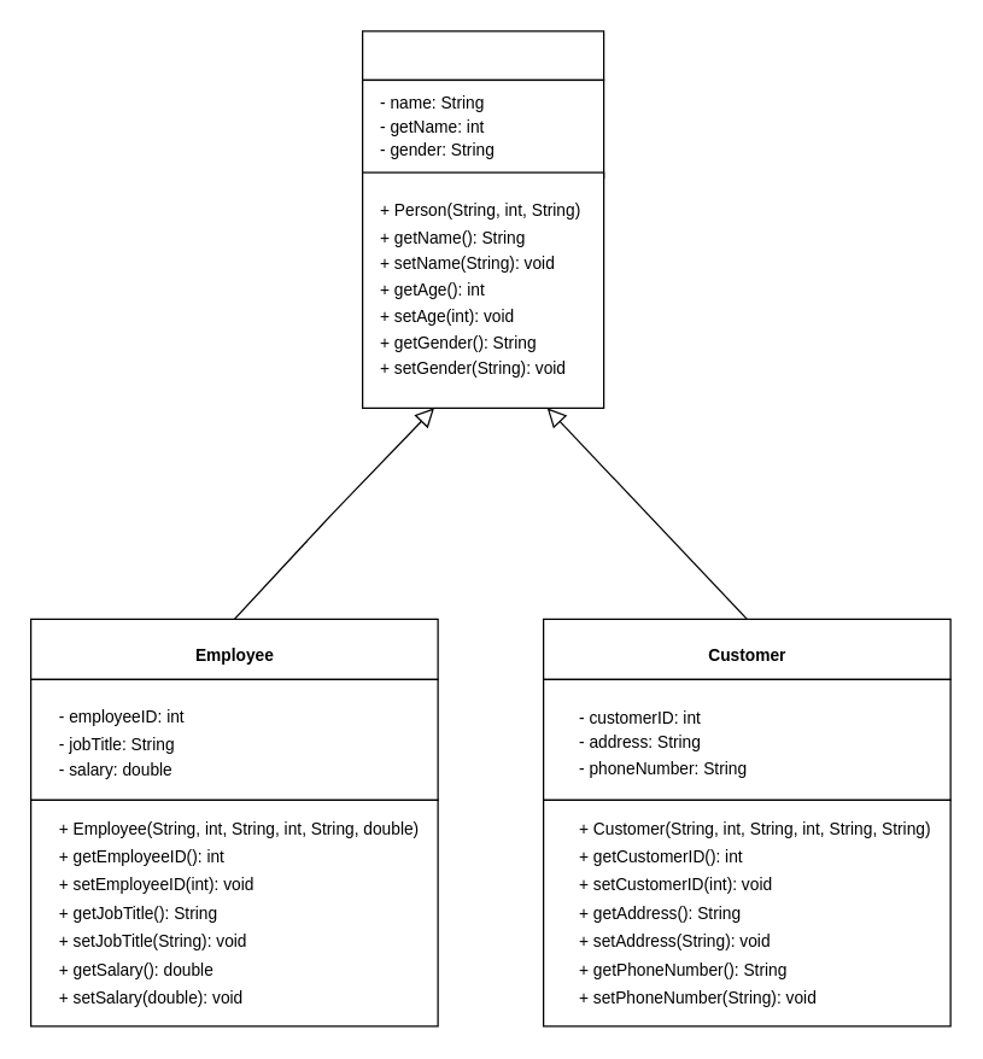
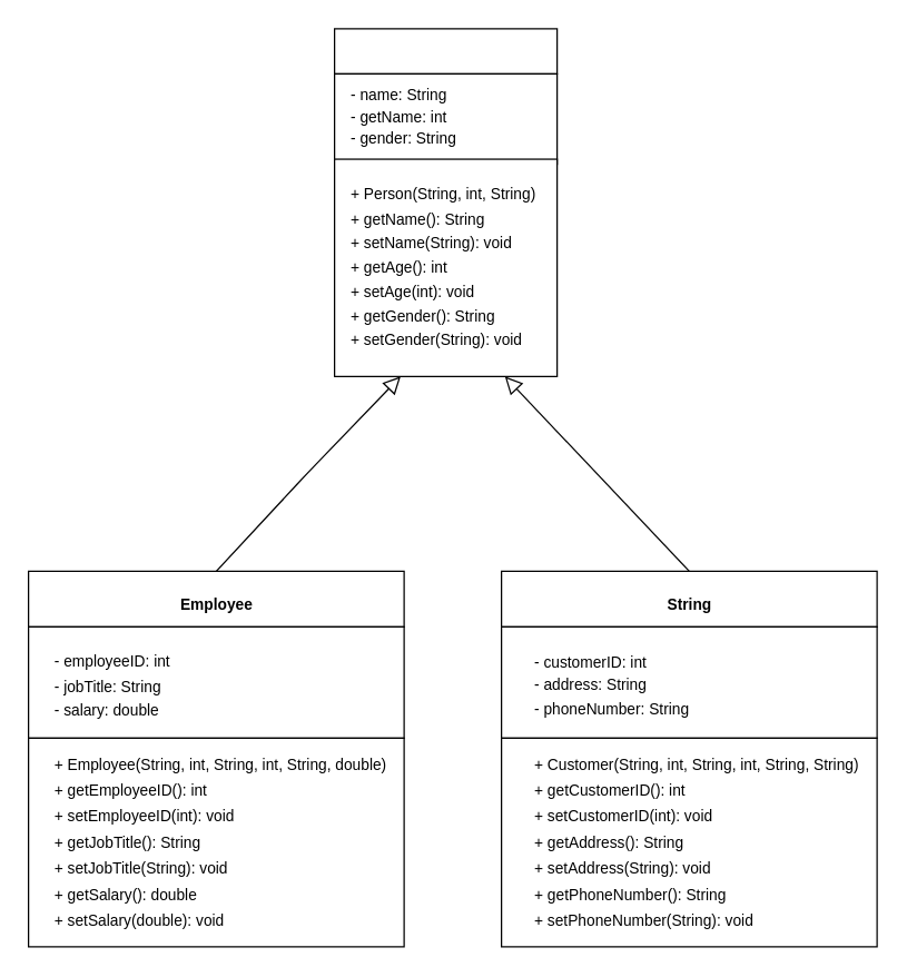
- <mxCell id="21" value="&lt;span style=&quot;font-size: 11px;&quot;&gt;Customer&lt;/span&gt;" style="text;strokeColor=none;fillColor=none;html=1;fontSize=24;fontStyle=1;verticalAlign=middle;align=center;" vertex="1" parent="18"><mxGeometry width="270" height="40.0" as="geometry" /></mxCell>
+ <mxCell id="21" value="&lt;span style=&quot;font-size: 11px;&quot;&gt;String&lt;/span&gt;" style="text;strokeColor=none;fillColor=none;html=1;fontSize=24;fontStyle=1;verticalAlign=middle;align=center;" vertex="1" parent="18"><mxGeometry width="270" height="40.0" as="geometry" /></mxCell>
